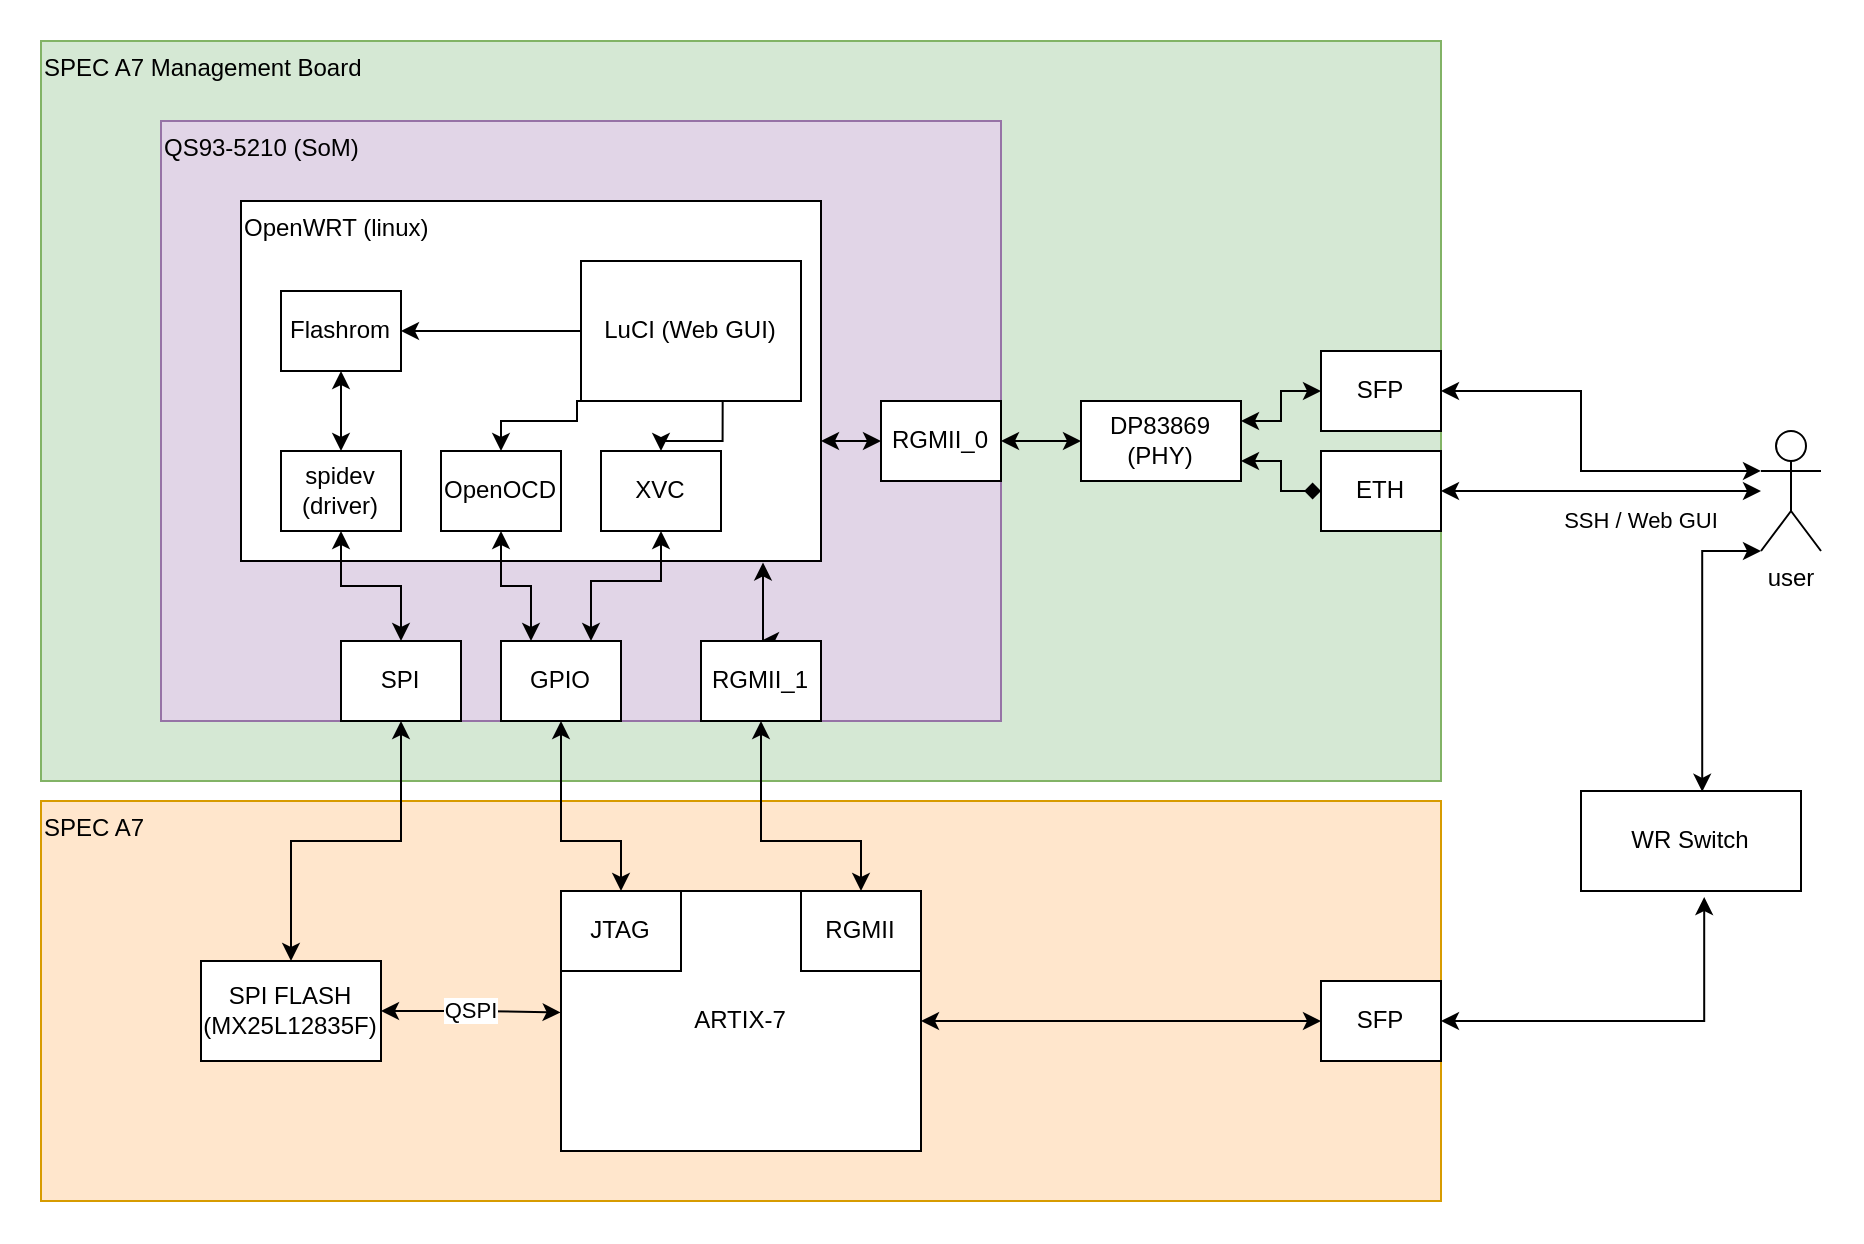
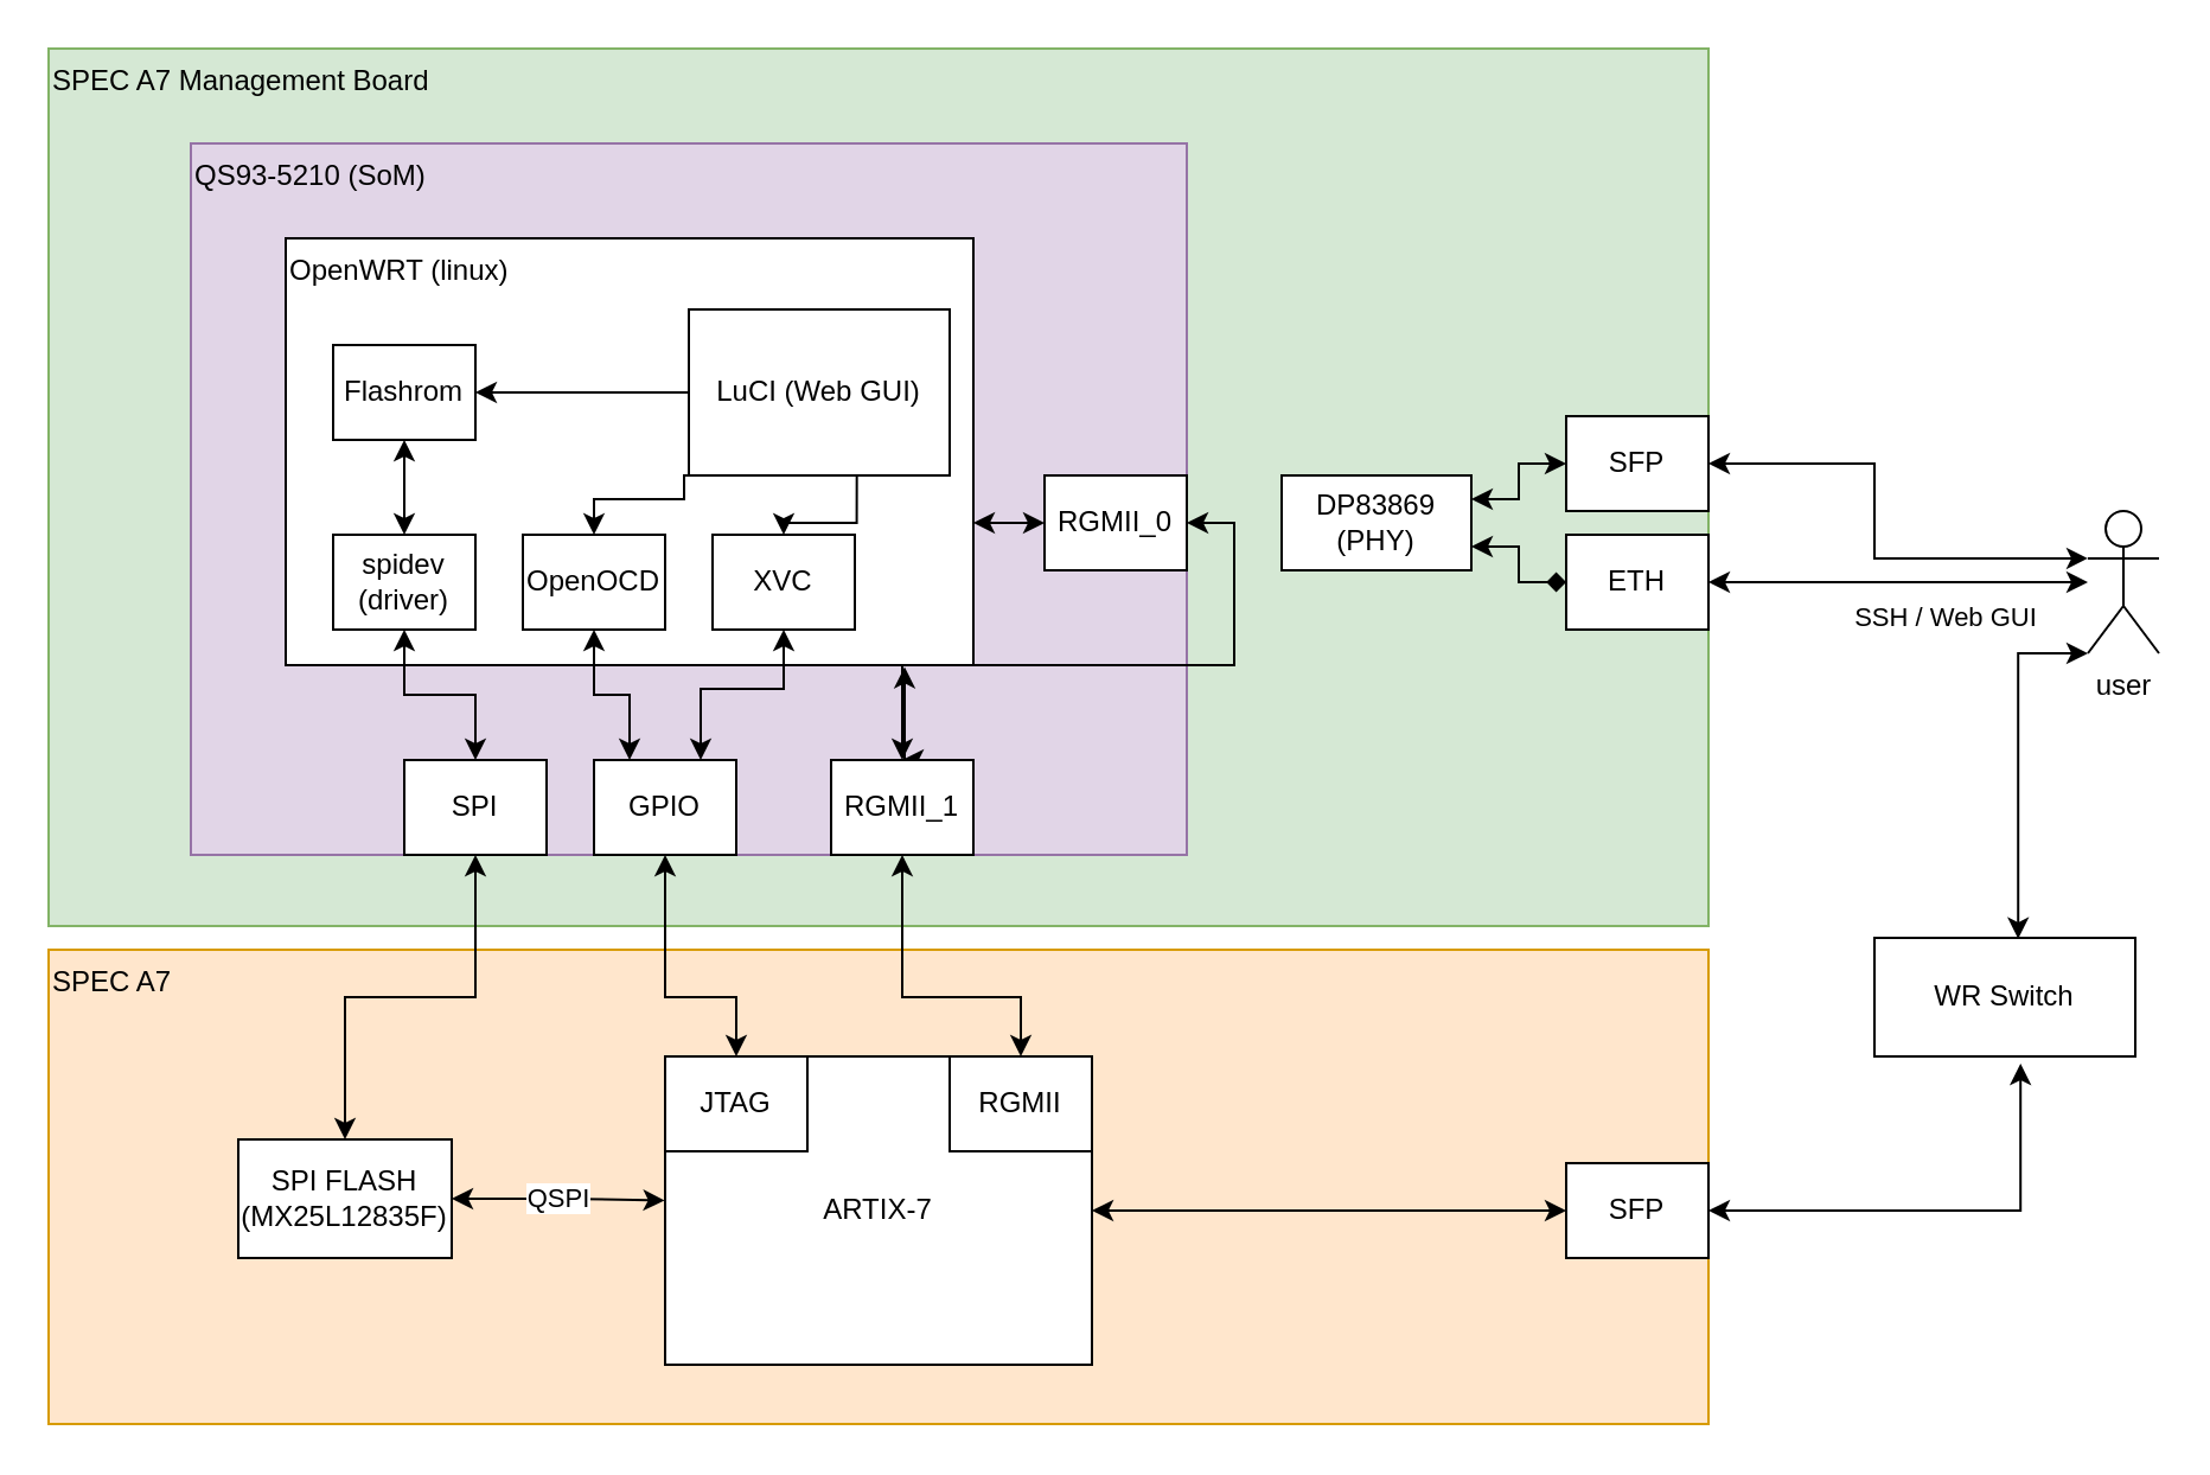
- <mxCell id="30" style="edgeStyle=orthogonalEdgeStyle;rounded=0;orthogonalLoop=1;jettySize=auto;html=1;exitX=1;exitY=0.5;exitDx=0;exitDy=0;entryX=0;entryY=0.5;entryDx=0;entryDy=0;startArrow=classic;startFill=1;" parent="1" source="32" target="6" edge="1"><mxGeometry relative="1" as="geometry" /></mxCell>
+ <mxCell id="30" style="edgeStyle=orthogonalEdgeStyle;rounded=0;orthogonalLoop=1;jettySize=auto;html=1;exitX=1;exitY=0.5;exitDx=0;exitDy=0;startArrow=classic;startFill=1;" parent="1" source="32" target="29" edge="1"><mxGeometry relative="1" as="geometry" /></mxCell>
